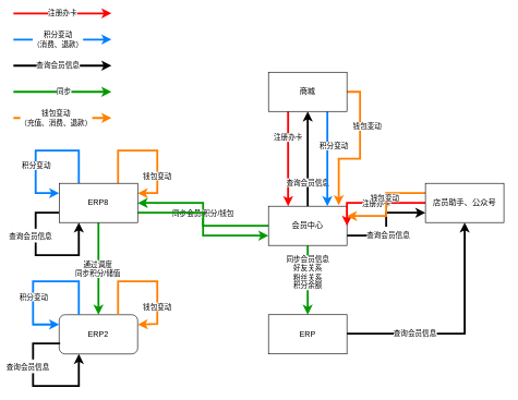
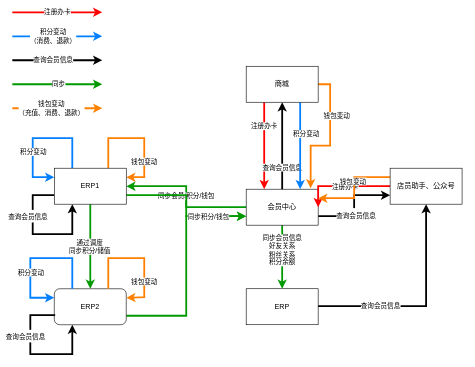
- <mxCell id="36" value="ERP8" style="rounded=0;whiteSpace=wrap;html=1;" vertex="1" parent="1"><mxGeometry x="90" y="280" width="120" height="60" as="geometry" /></mxCell>
+ <mxCell id="36" value="ERP1" style="rounded=0;whiteSpace=wrap;html=1;" vertex="1" parent="1"><mxGeometry x="90" y="280" width="120" height="60" as="geometry" /></mxCell>
+ <mxCell id="37" style="edgeStyle=orthogonalEdgeStyle;rounded=0;orthogonalLoop=1;jettySize=auto;html=1;exitX=1;exitY=0.75;exitDx=0;exitDy=0;entryX=0;entryY=0.75;entryDx=0;entryDy=0;strokeColor=#009900;strokeWidth=3;" edge="1" parent="1" source="39" target="6"><mxGeometry relative="1" as="geometry" /></mxCell>
+ <mxCell id="38" value="同步积分/钱包" style="edgeLabel;html=1;align=center;verticalAlign=middle;resizable=0;points=[];" vertex="1" connectable="0" parent="37"><mxGeometry x="0.652" y="-1" relative="1" as="geometry"><mxPoint as="offset" /></mxGeometry></mxCell>
